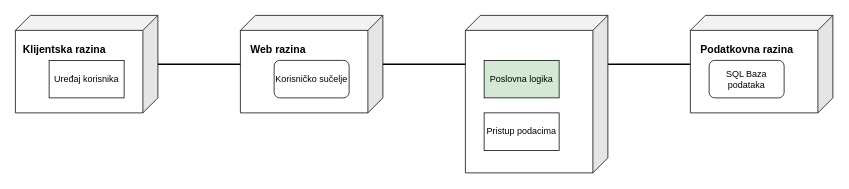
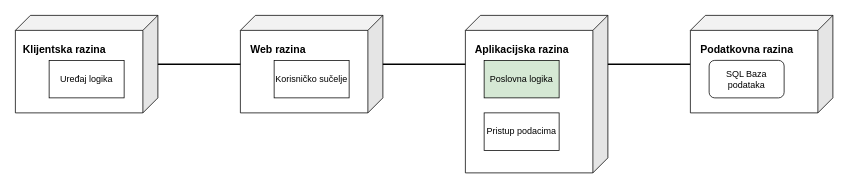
+ <mxCell id="11" value="&lt;b&gt;&lt;font style=&quot;font-size: 14px;&quot;&gt;Aplikacijska razina&lt;/font&gt;&lt;/b&gt;" style="text;html=1;align=center;verticalAlign=middle;resizable=0;points=[];autosize=1;strokeColor=none;fillColor=none;" vertex="1" parent="1"><mxGeometry x="620" y="50" width="150" height="30" as="geometry" /></mxCell>
- <mxCell id="4" value="Uređaj korisnika" style="rounded=0;whiteSpace=wrap;html=1;" vertex="1" parent="1"><mxGeometry x="65" y="80" width="100" height="50" as="geometry" /></mxCell>
+ <mxCell id="4" value="Uređaj logika" style="rounded=0;whiteSpace=wrap;html=1;" vertex="1" parent="1"><mxGeometry x="65" y="80" width="100" height="50" as="geometry" /></mxCell>
- <mxCell id="7" value="Korisničko sučelje" style="whiteSpace=wrap;html=1;rounded=1;" vertex="1" parent="1"><mxGeometry x="365" y="80" width="100" height="50" as="geometry" /></mxCell>
+ <mxCell id="7" value="Korisničko sučelje" style="rounded=0;whiteSpace=wrap;html=1;" vertex="1" parent="1"><mxGeometry x="365" y="80" width="100" height="50" as="geometry" /></mxCell>
